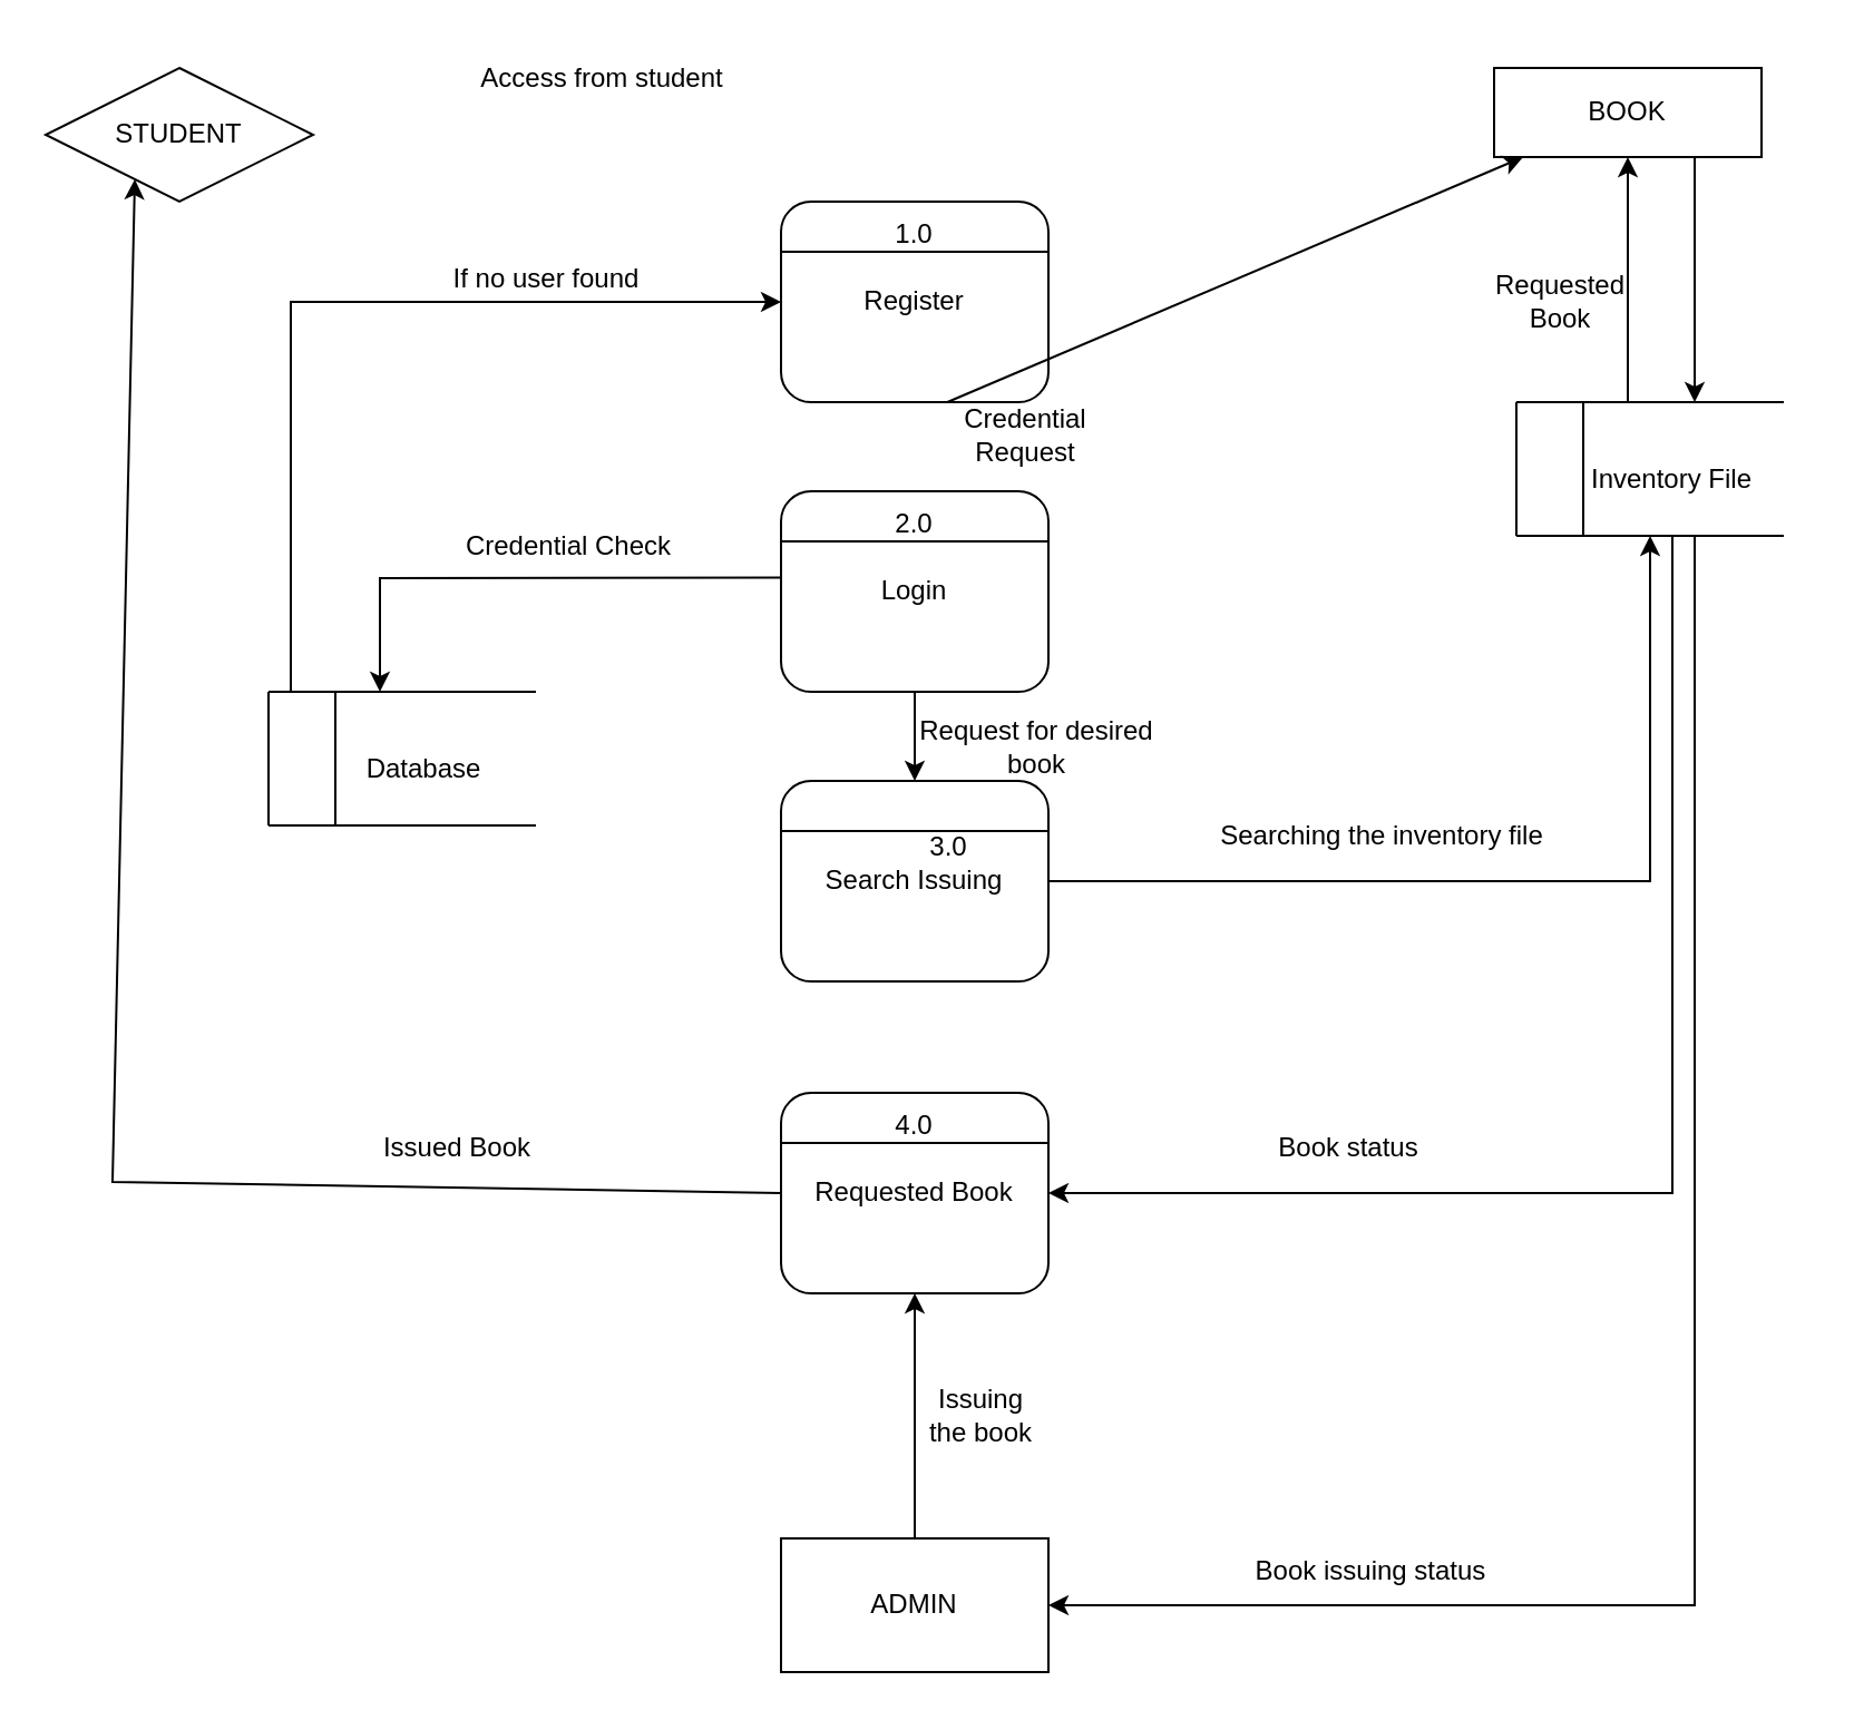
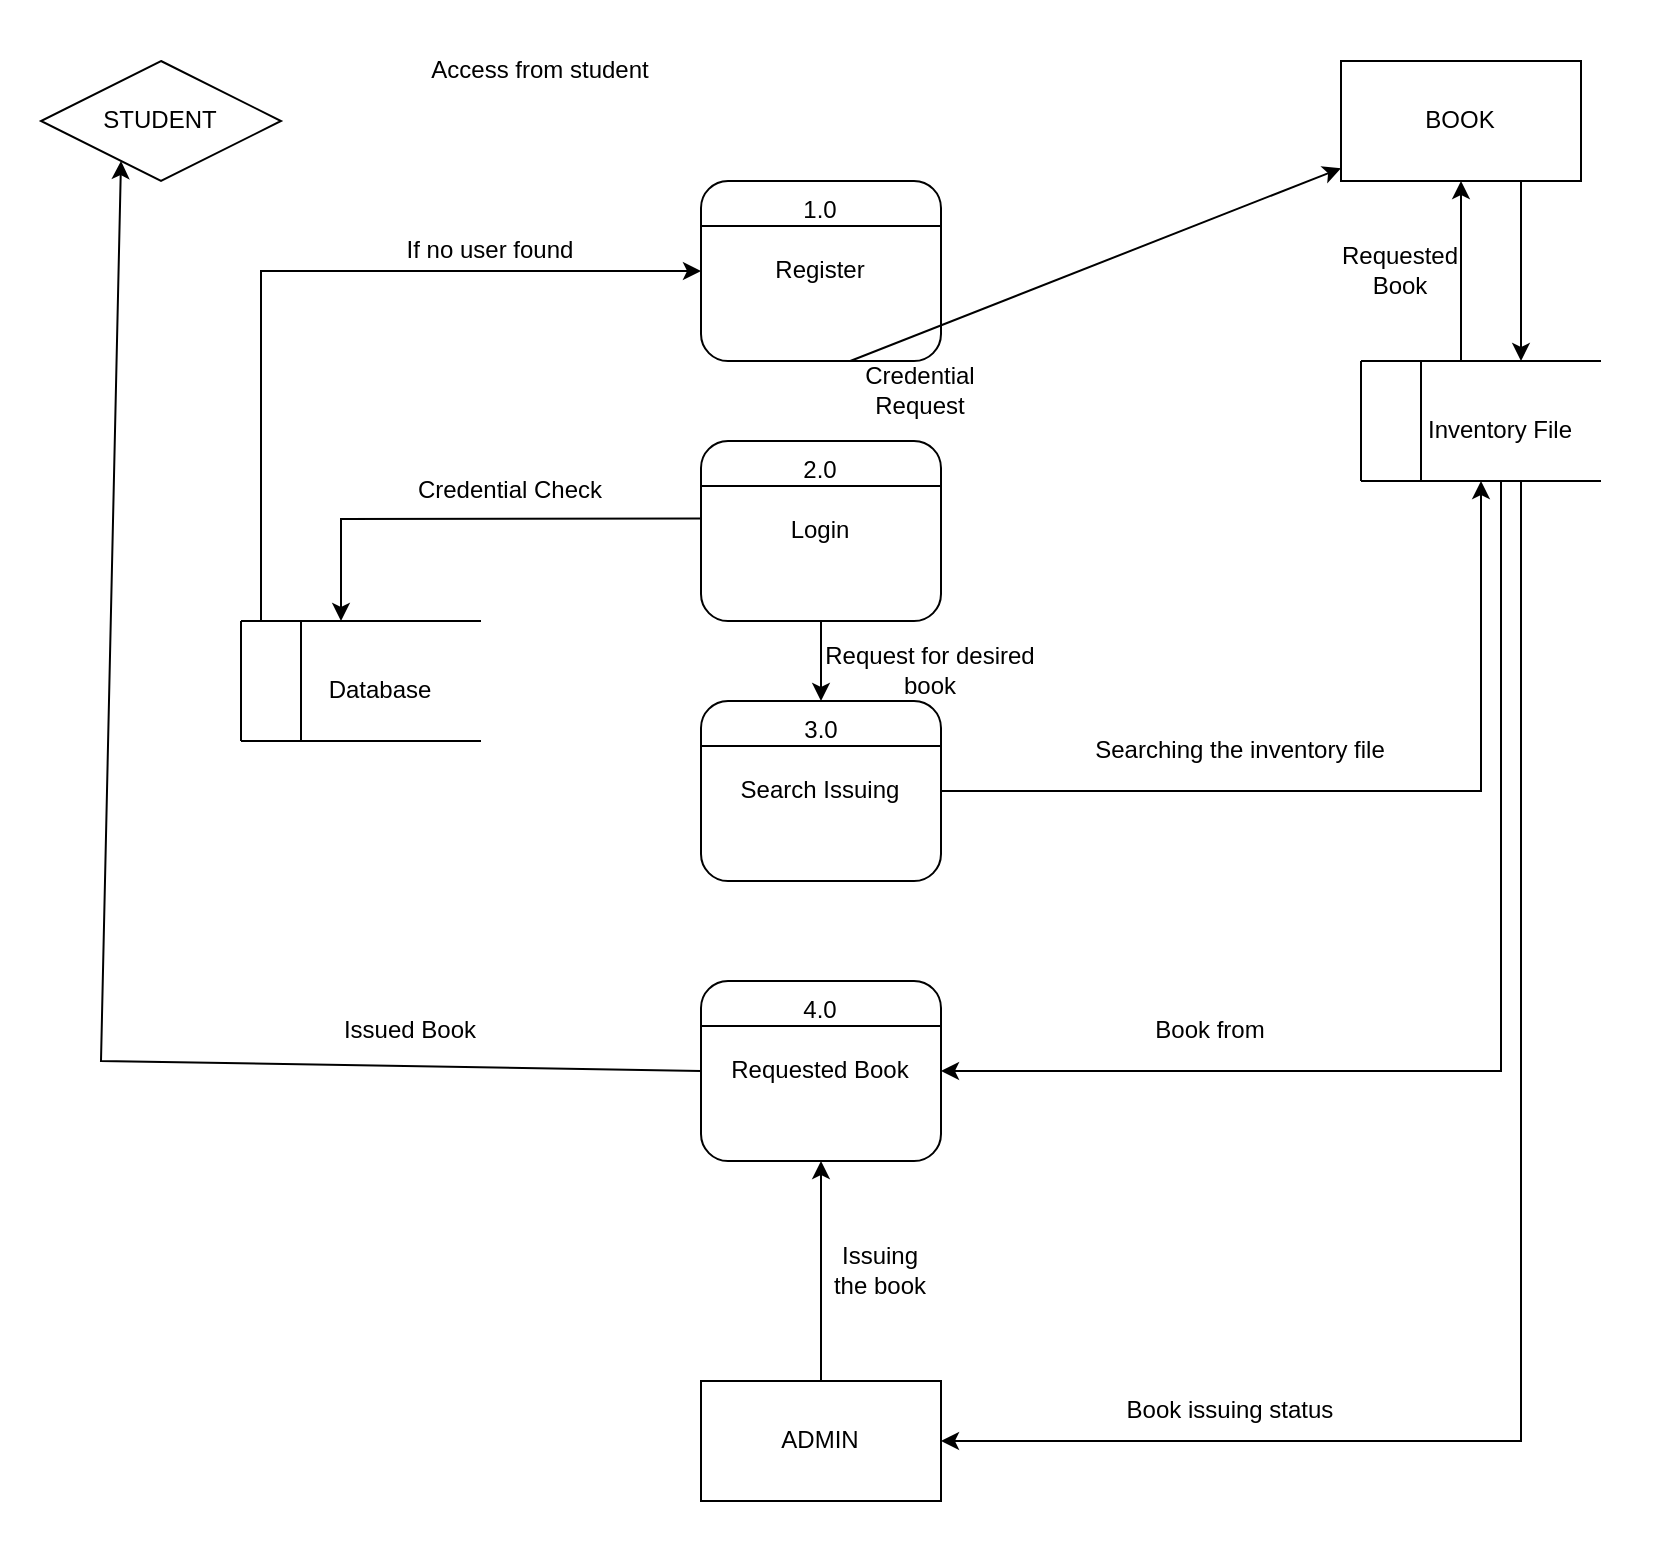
- <mxCell id="3" value="BOOK" style="rounded=0;whiteSpace=wrap;html=1;" parent="1" vertex="1"><mxGeometry x="670" y="30" width="120" height="40" as="geometry" /></mxCell>
+ <mxCell id="3" value="BOOK" style="rounded=0;whiteSpace=wrap;html=1;" parent="1" vertex="1"><mxGeometry x="670" y="30" width="120" height="60" as="geometry" /></mxCell>
- <mxCell id="12" value="3.0" style="text;html=1;align=center;verticalAlign=middle;resizable=0;points=[];autosize=1;strokeColor=none;fillColor=none;" parent="1" vertex="1"><mxGeometry x="405" y="365" width="40" height="30" as="geometry" /></mxCell>
+ <mxCell id="12" value="3.0" style="text;html=1;align=center;verticalAlign=middle;resizable=0;points=[];autosize=1;strokeColor=none;fillColor=none;" parent="1" vertex="1"><mxGeometry x="390" y="350" width="40" height="30" as="geometry" /></mxCell>
- <mxCell id="44" value="Book status" style="text;html=1;strokeColor=none;fillColor=none;align=center;verticalAlign=middle;whiteSpace=wrap;rounded=0;" parent="1" vertex="1"><mxGeometry x="560" y="500" width="90" height="30" as="geometry" /></mxCell>
+ <mxCell id="44" value="Book from" style="text;html=1;strokeColor=none;fillColor=none;align=center;verticalAlign=middle;whiteSpace=wrap;rounded=0;" parent="1" vertex="1"><mxGeometry x="560" y="500" width="90" height="30" as="geometry" /></mxCell>
